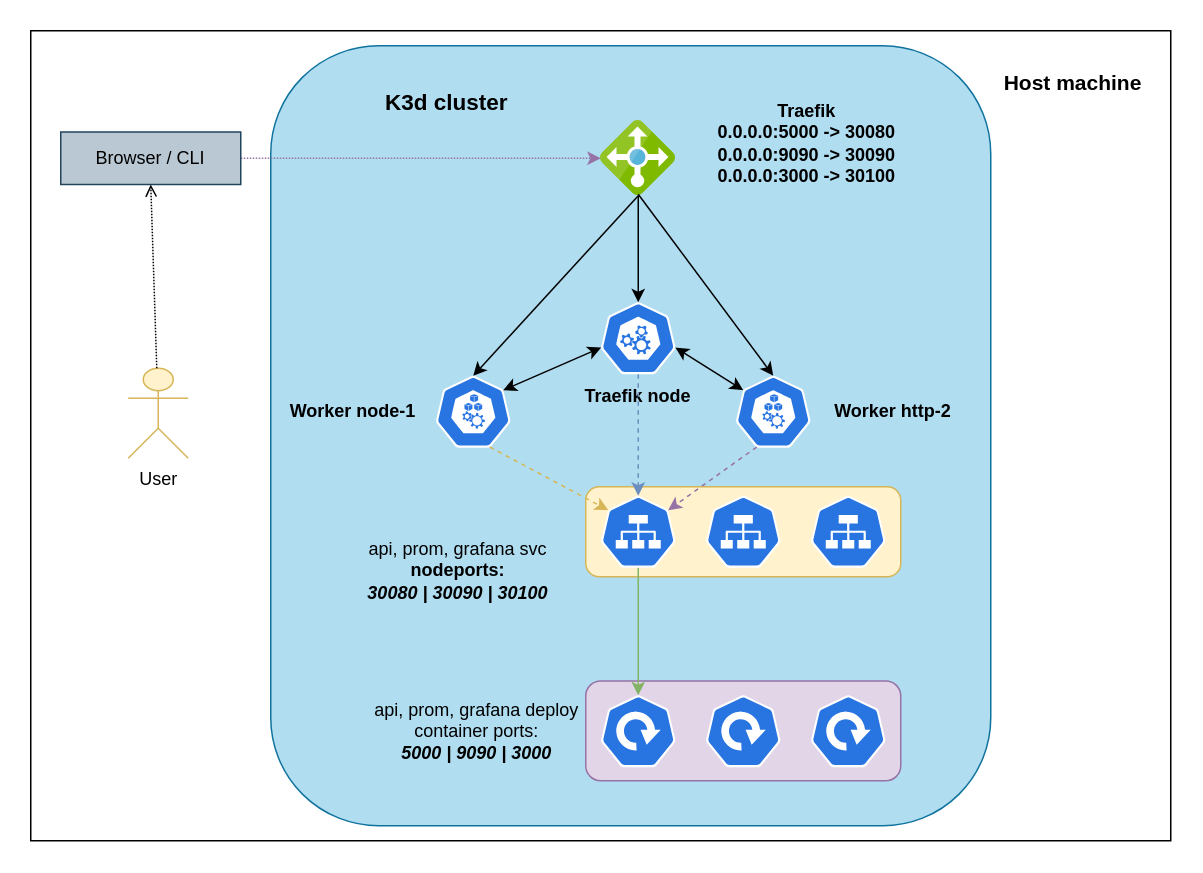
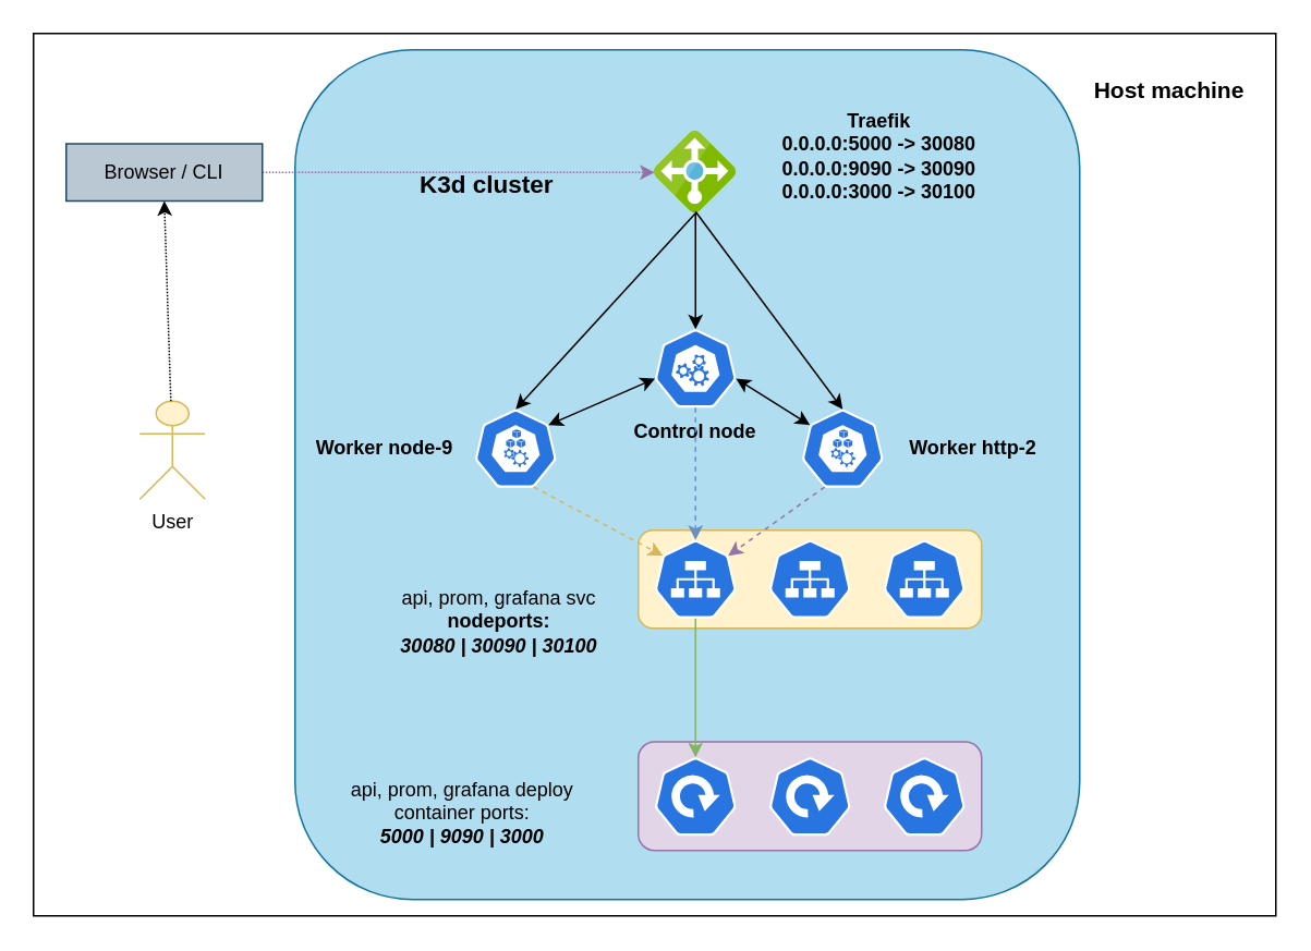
- <mxCell id="29" value="K3d cluster" style="text;html=1;strokeColor=none;fillColor=none;align=center;verticalAlign=middle;whiteSpace=wrap;rounded=0;fontStyle=1;fontSize=15;" parent="1" vertex="1"><mxGeometry x="255" y="54" width="85" height="26" as="geometry" /></mxCell>
+ <mxCell id="29" value="K3d cluster" style="text;html=1;strokeColor=none;fillColor=none;align=center;verticalAlign=middle;whiteSpace=wrap;rounded=0;fontStyle=1;fontSize=15;" parent="1" vertex="1"><mxGeometry x="255" y="99" width="85" height="26" as="geometry" /></mxCell>
- <mxCell id="32" value="" style="endArrow=open;html=1;rounded=0;dashed=1;dashPattern=1 1;fontSize=12;entryX=0.5;entryY=1;entryDx=0;entryDy=0;" parent="1" source="27" target="31" edge="1"><mxGeometry width="50" height="50" relative="1" as="geometry"><mxPoint x="490" y="300" as="sourcePoint" /><mxPoint x="540" y="250" as="targetPoint" /></mxGeometry></mxCell>
+ <mxCell id="32" value="" style="endArrow=classic;html=1;rounded=0;dashed=1;dashPattern=1 1;fontSize=12;entryX=0.5;entryY=1;entryDx=0;entryDy=0;" parent="1" source="27" target="31" edge="1"><mxGeometry width="50" height="50" relative="1" as="geometry"><mxPoint x="490" y="300" as="sourcePoint" /><mxPoint x="540" y="250" as="targetPoint" /></mxGeometry></mxCell>
- <mxCell id="11" value="Traefik node" style="text;html=1;strokeColor=none;fillColor=none;align=center;verticalAlign=middle;whiteSpace=wrap;rounded=0;fontStyle=1" parent="1" vertex="1"><mxGeometry x="380" y="249" width="90" height="30" as="geometry" /></mxCell>
+ <mxCell id="11" value="Control node" style="text;html=1;strokeColor=none;fillColor=none;align=center;verticalAlign=middle;whiteSpace=wrap;rounded=0;fontStyle=1" parent="1" vertex="1"><mxGeometry x="380" y="249" width="90" height="30" as="geometry" /></mxCell>
- <mxCell id="12" value="Worker node-1" style="text;html=1;strokeColor=none;fillColor=none;align=center;verticalAlign=middle;whiteSpace=wrap;rounded=0;fontStyle=1" parent="1" vertex="1"><mxGeometry x="180" y="259" width="110" height="30" as="geometry" /></mxCell>
+ <mxCell id="12" value="Worker node-9" style="text;html=1;strokeColor=none;fillColor=none;align=center;verticalAlign=middle;whiteSpace=wrap;rounded=0;fontStyle=1" parent="1" vertex="1"><mxGeometry x="180" y="259" width="110" height="30" as="geometry" /></mxCell>
- <mxCell id="25" value="api, prom, grafana deploy&lt;br&gt;container ports:&lt;br&gt;&lt;b&gt;&lt;i&gt;5000 | 9090 | 3000&lt;/i&gt;&lt;/b&gt;" style="text;html=1;strokeColor=none;fillColor=none;align=center;verticalAlign=middle;whiteSpace=wrap;rounded=0;" parent="1" vertex="1"><mxGeometry x="245" y="453.5" width="145" height="67" as="geometry" /></mxCell>
+ <mxCell id="25" value="api, prom, grafana deploy&lt;br&gt;container ports:&lt;br&gt;&lt;b&gt;&lt;i&gt;5000 | 9090 | 3000&lt;/i&gt;&lt;/b&gt;" style="text;html=1;strokeColor=none;fillColor=none;align=center;verticalAlign=middle;whiteSpace=wrap;rounded=0;" parent="1" vertex="1"><mxGeometry x="210" y="463.5" width="145" height="67" as="geometry" /></mxCell>
